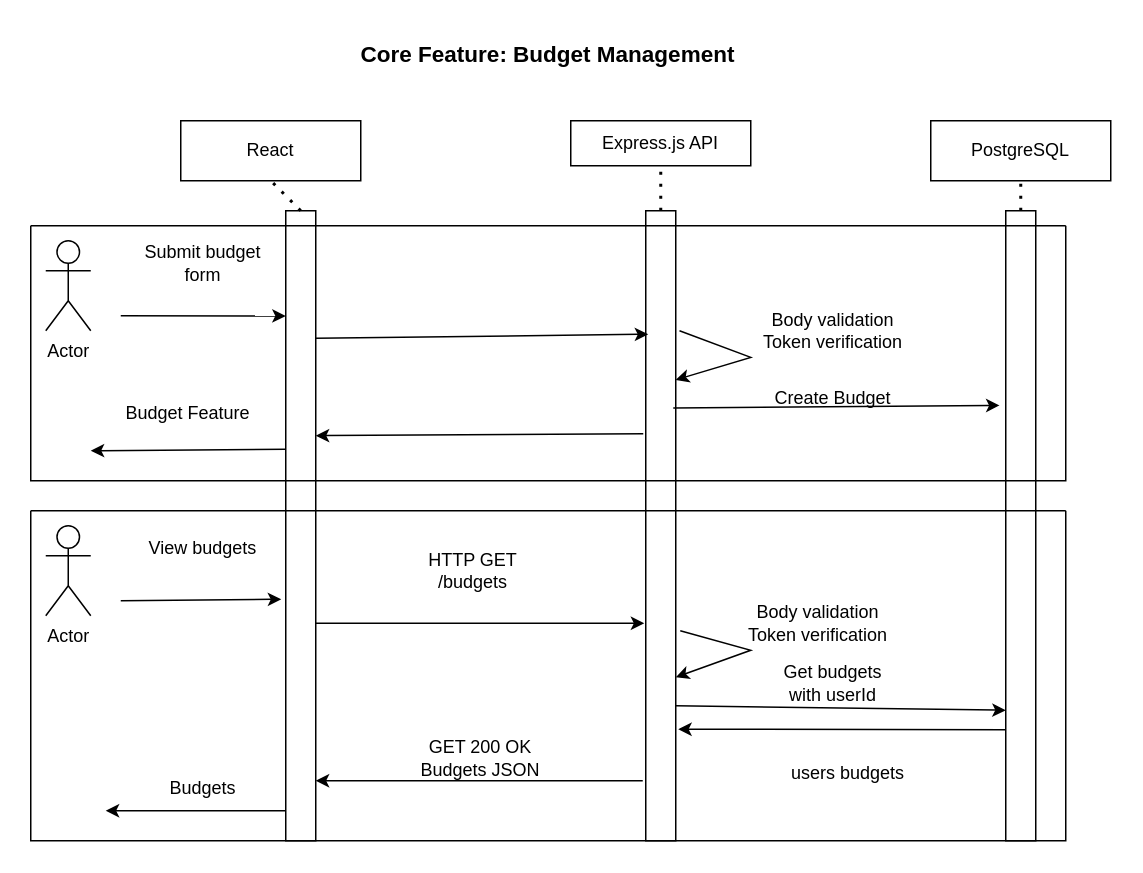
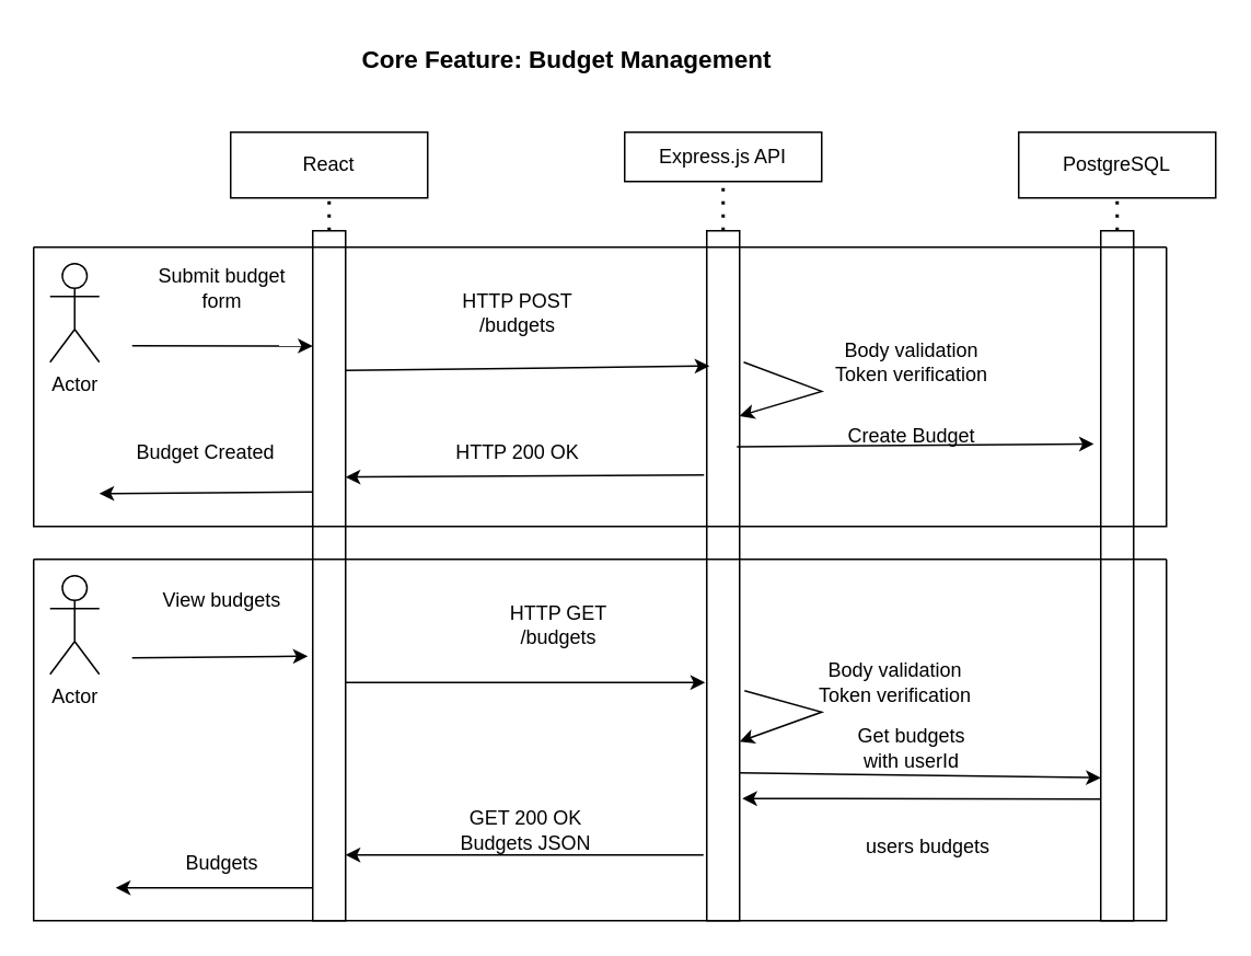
- <mxCell id="6" value="&lt;span style=&quot;font-size: 15px;&quot;&gt;&lt;b&gt;Core Feature: Budget Management&lt;/b&gt;&lt;/span&gt;" style="text;html=1;strokeColor=none;fillColor=none;align=center;verticalAlign=middle;whiteSpace=wrap;rounded=0;" vertex="1" parent="1"><mxGeometry x="125" y="20" width="480" height="30" as="geometry" /></mxCell>
+ <mxCell id="6" value="&lt;span style=&quot;font-size: 15px;&quot;&gt;&lt;b&gt;Core Feature: Budget Management&lt;/b&gt;&lt;/span&gt;" style="text;html=1;strokeColor=none;fillColor=none;align=center;verticalAlign=middle;whiteSpace=wrap;rounded=0;" vertex="1" parent="1"><mxGeometry x="105" y="20" width="480" height="30" as="geometry" /></mxCell>
- <mxCell id="3" value="React" style="rounded=0;whiteSpace=wrap;html=1;" vertex="1" parent="1"><mxGeometry x="120" y="80" width="120" height="40" as="geometry" /></mxCell>
+ <mxCell id="3" value="React" style="rounded=0;whiteSpace=wrap;html=1;" vertex="1" parent="1"><mxGeometry x="140" y="80" width="120" height="40" as="geometry" /></mxCell>
+ <mxCell id="8" value="HTTP POST /budgets" style="text;html=1;strokeColor=none;fillColor=none;align=center;verticalAlign=middle;whiteSpace=wrap;rounded=0;" vertex="1" parent="1"><mxGeometry x="270" y="175" width="90" height="30" as="geometry" /></mxCell>
- <mxCell id="20" value="Budget Feature" style="text;html=1;strokeColor=none;fillColor=none;align=center;verticalAlign=middle;whiteSpace=wrap;rounded=0;" vertex="1" parent="15"><mxGeometry x="60" y="110" width="90" height="30" as="geometry" /></mxCell>
+ <mxCell id="20" value="Budget Created" style="text;html=1;strokeColor=none;fillColor=none;align=center;verticalAlign=middle;whiteSpace=wrap;rounded=0;" vertex="1" parent="15"><mxGeometry x="60" y="110" width="90" height="30" as="geometry" /></mxCell>
+ <mxCell id="19" value="HTTP 200 OK" style="text;html=1;strokeColor=none;fillColor=none;align=center;verticalAlign=middle;whiteSpace=wrap;rounded=0;" vertex="1" parent="15"><mxGeometry x="250" y="110" width="90" height="30" as="geometry" /></mxCell>
- <mxCell id="23" value="HTTP GET /budgets" style="text;html=1;strokeColor=none;fillColor=none;align=center;verticalAlign=middle;whiteSpace=wrap;rounded=0;" vertex="1" parent="1"><mxGeometry x="270" y="365" width="90" height="30" as="geometry" /></mxCell>
+ <mxCell id="23" value="HTTP GET /budgets" style="text;html=1;strokeColor=none;fillColor=none;align=center;verticalAlign=middle;whiteSpace=wrap;rounded=0;" vertex="1" parent="1"><mxGeometry x="295" y="365" width="90" height="30" as="geometry" /></mxCell>
